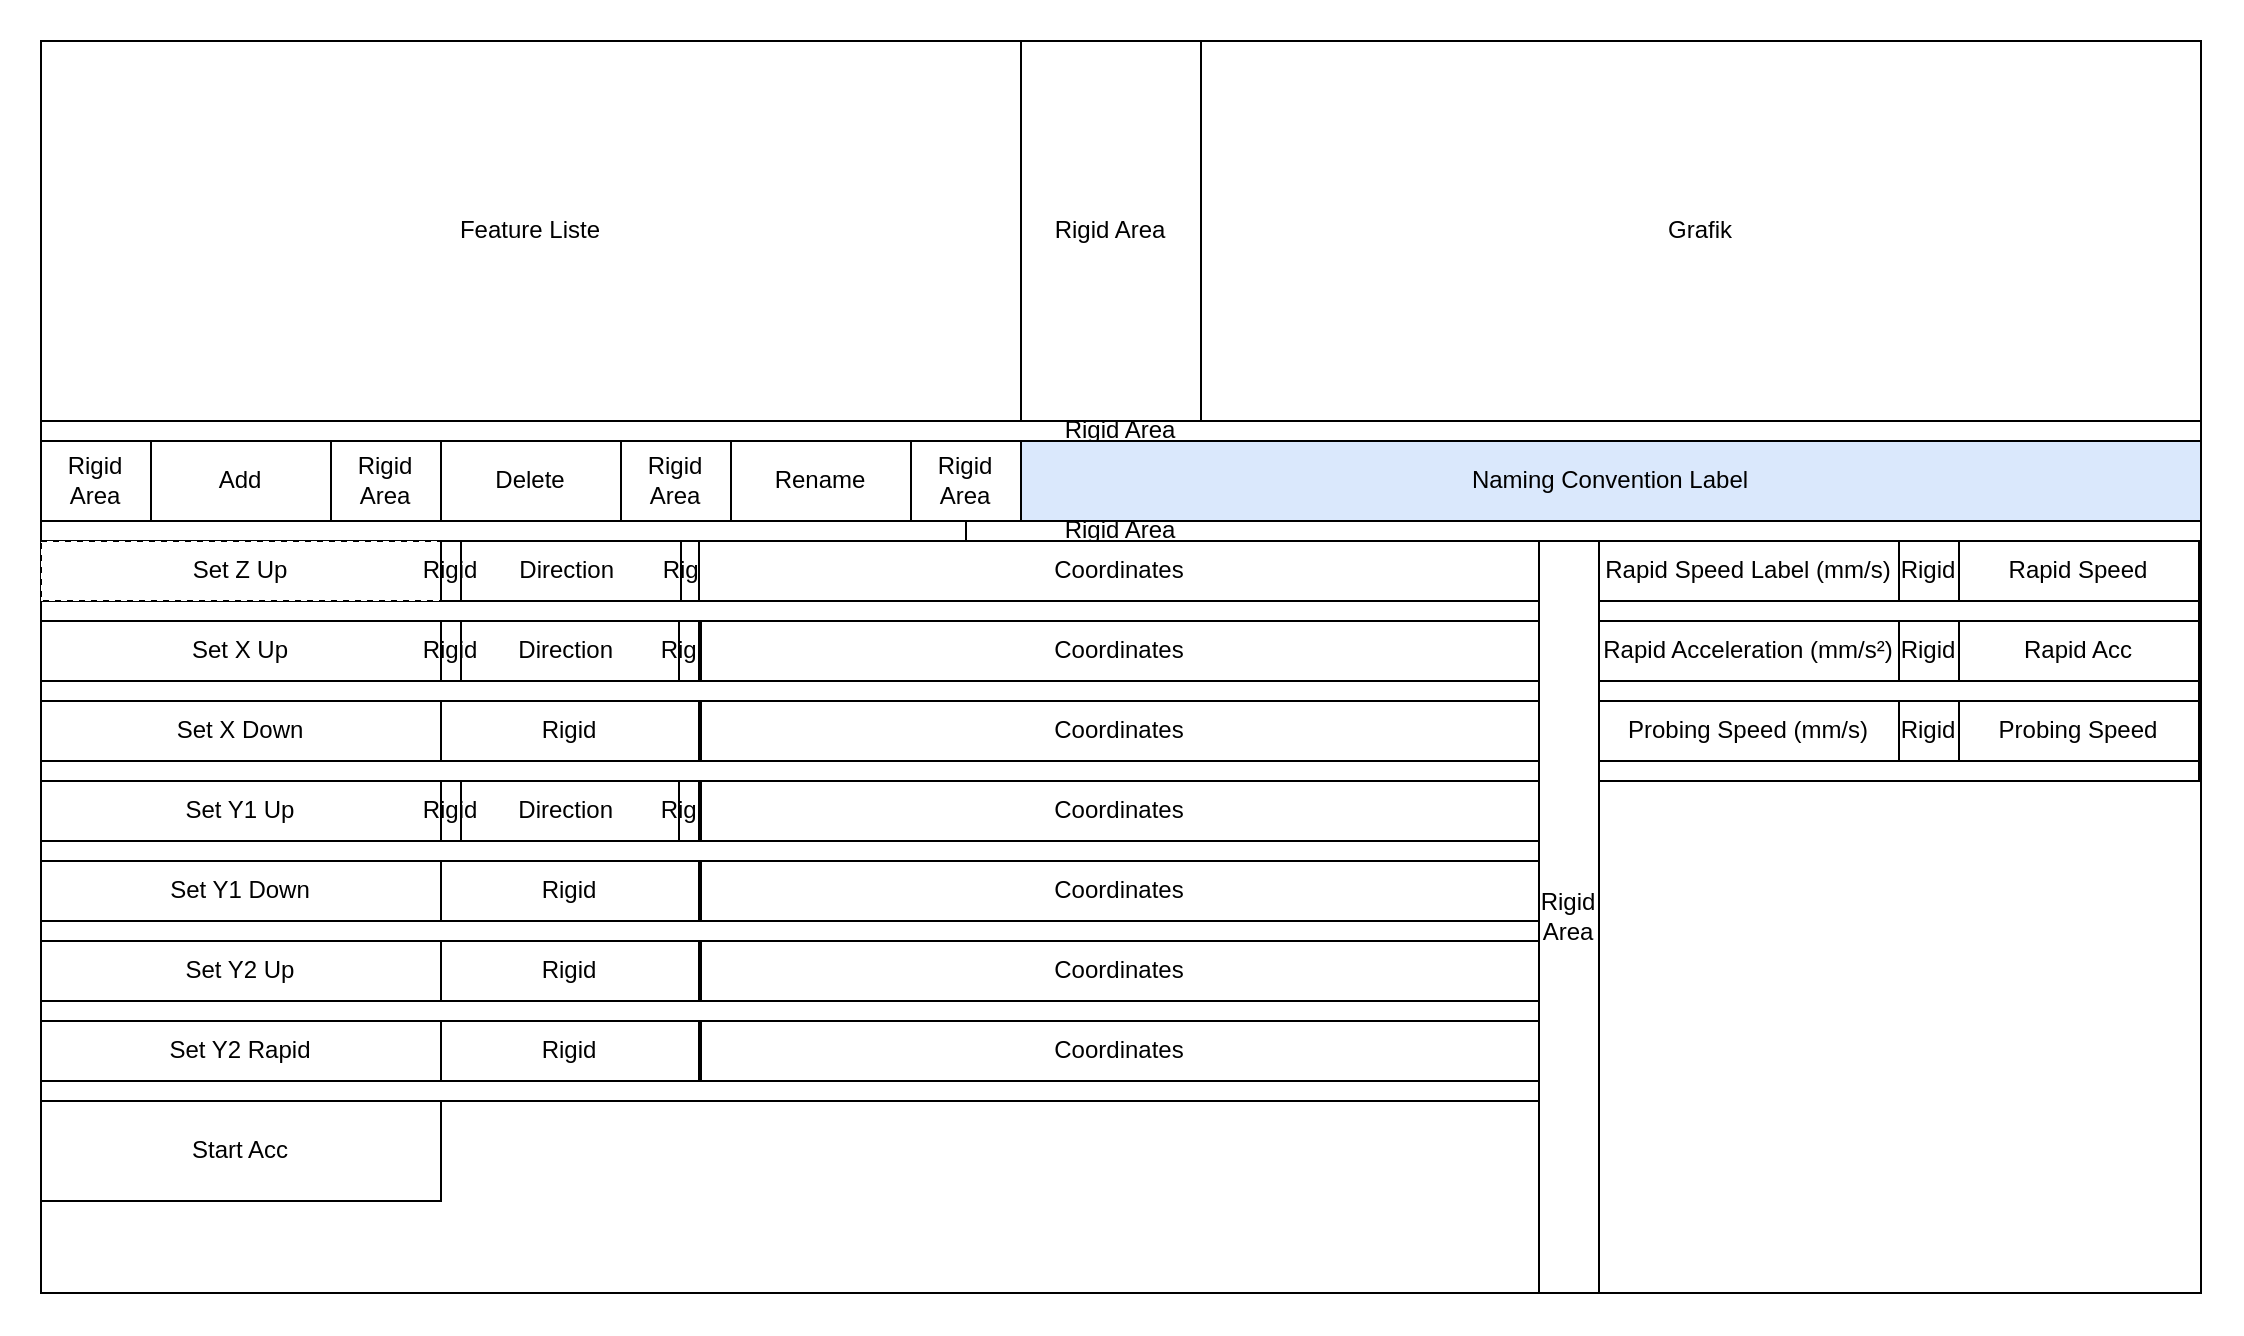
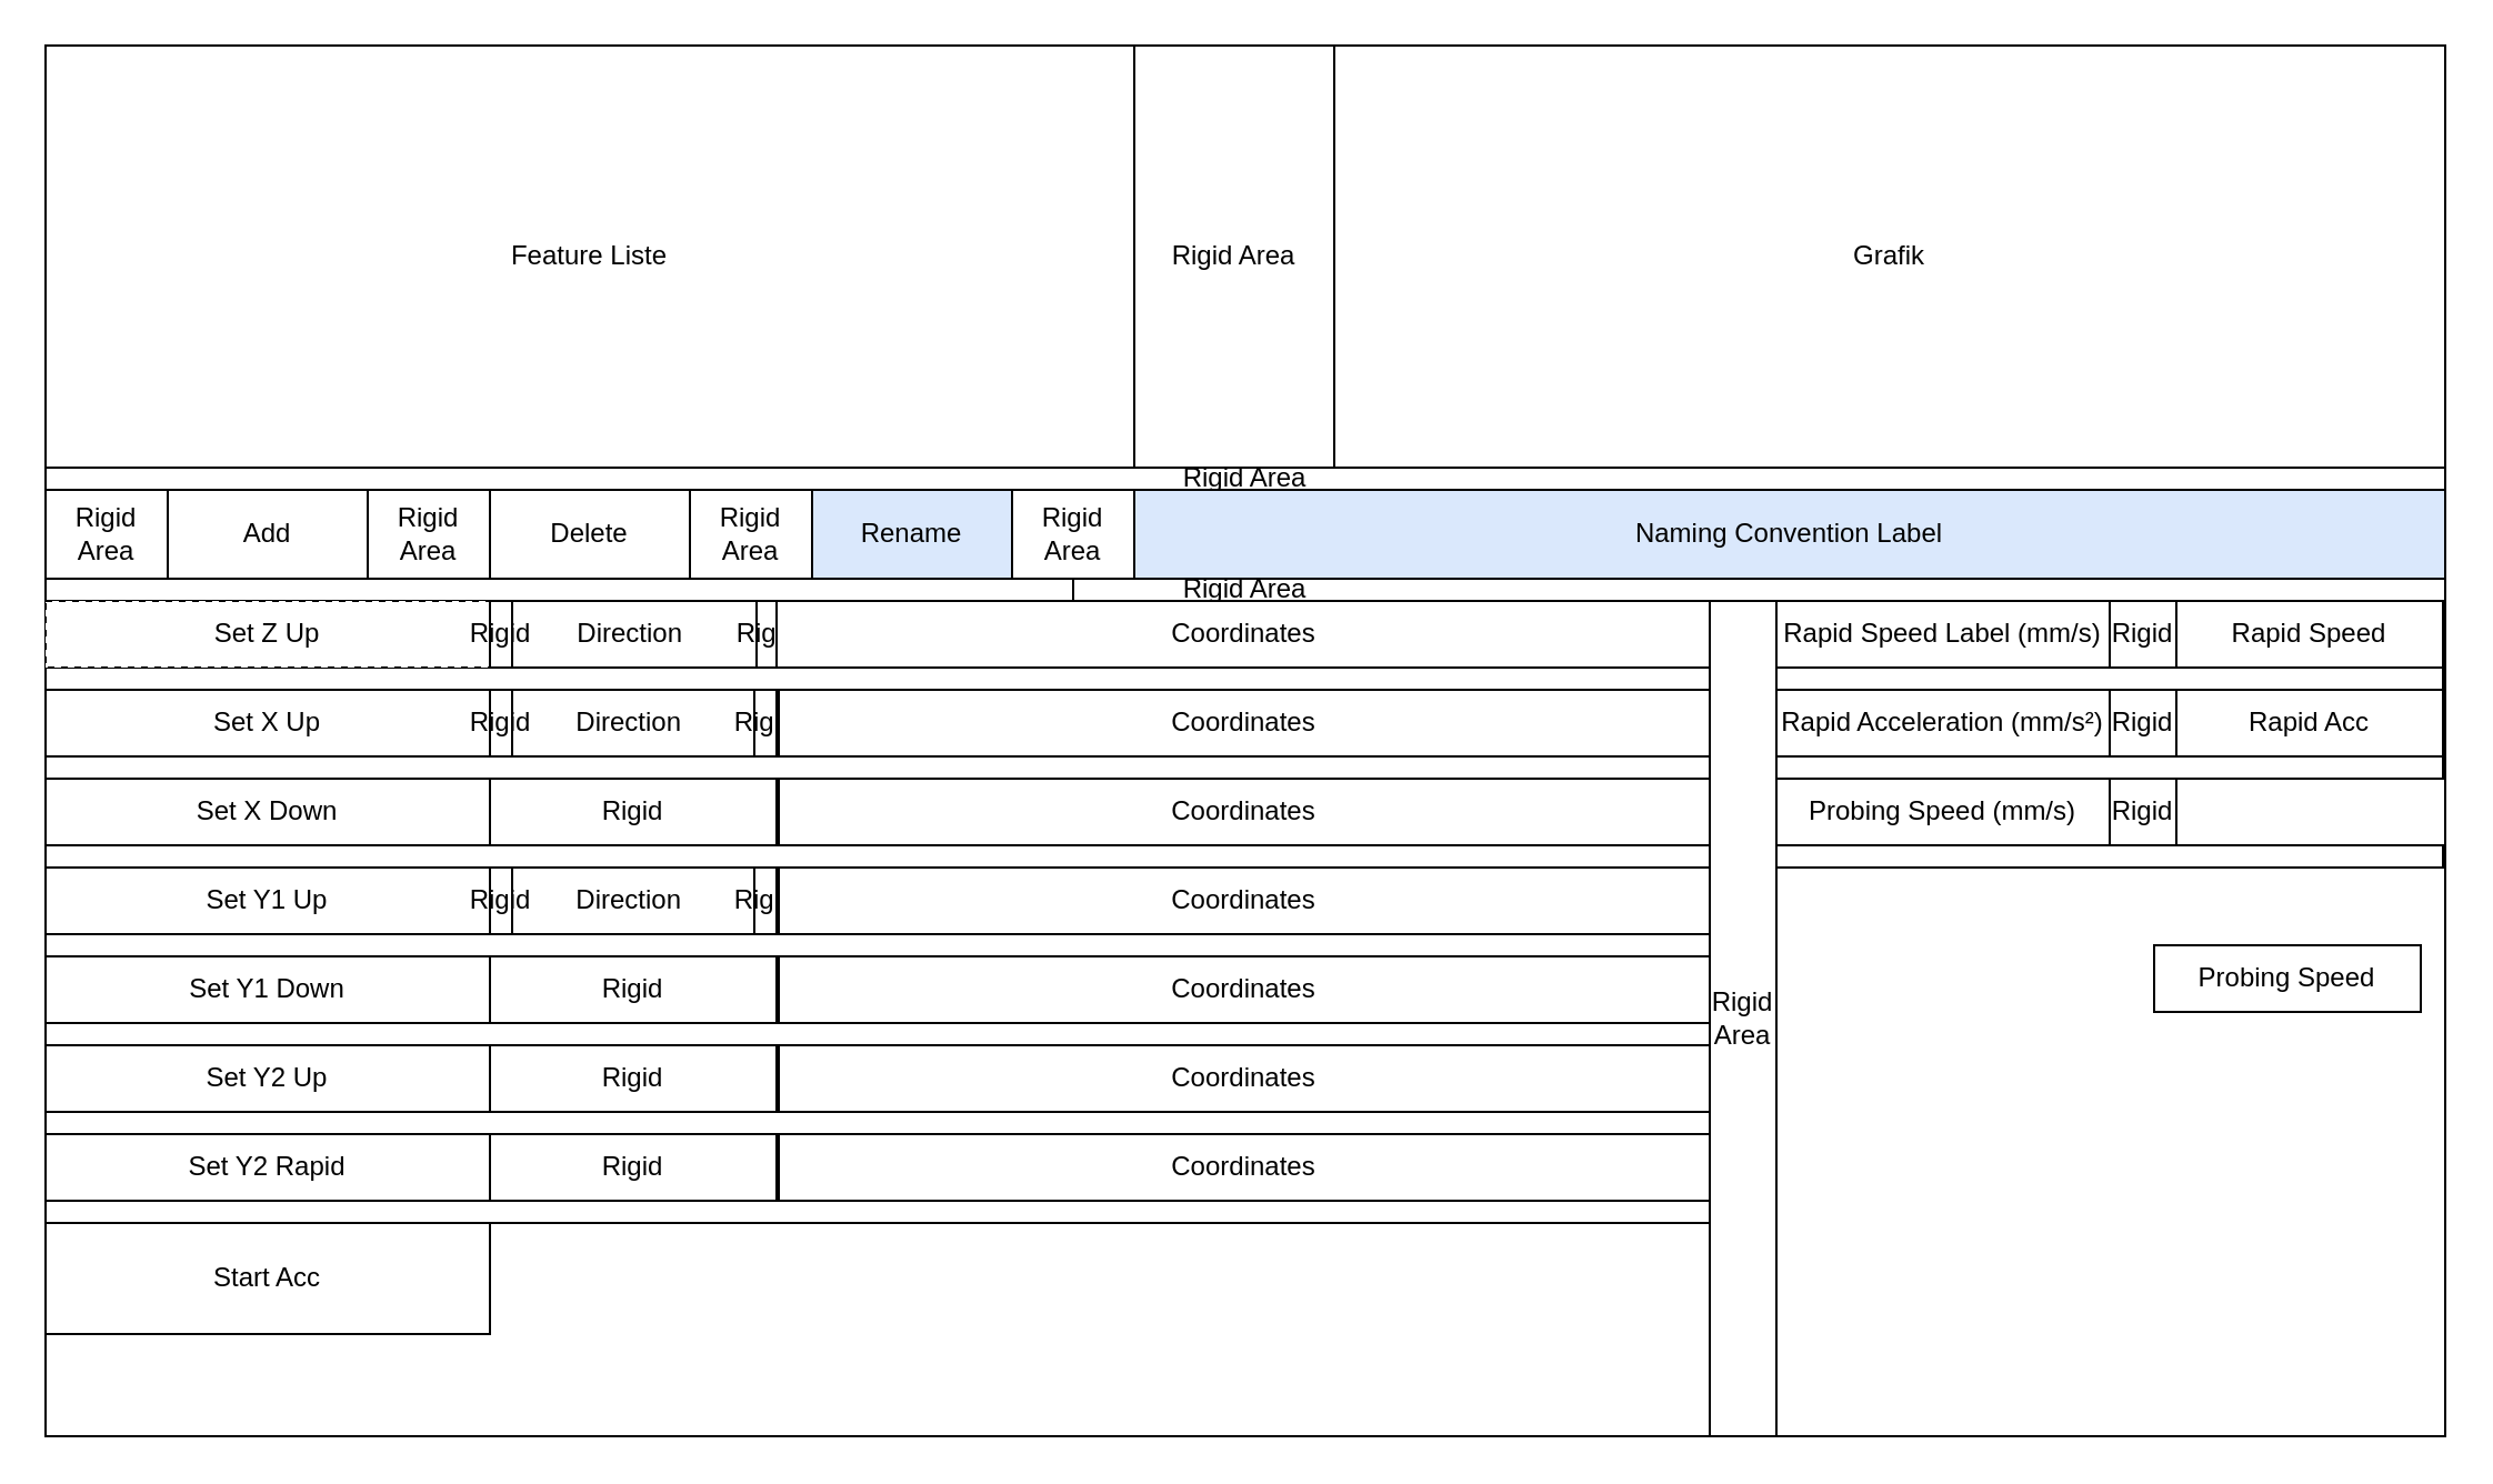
- <mxCell id="14" value="Rename" style="rounded=0;whiteSpace=wrap;html=1;" vertex="1" parent="1"><mxGeometry x="365" y="220" width="90" height="40" as="geometry" /></mxCell>
+ <mxCell id="14" value="Rename" style="rounded=0;whiteSpace=wrap;html=1;fillColor=#dae8fc;" vertex="1" parent="1"><mxGeometry x="365" y="220" width="90" height="40" as="geometry" /></mxCell>
- <mxCell id="74" value="Probing Speed" style="rounded=0;whiteSpace=wrap;html=1;" vertex="1" parent="1"><mxGeometry x="979" y="350" width="120" height="30" as="geometry" /></mxCell>
+ <mxCell id="74" value="Probing Speed" style="rounded=0;whiteSpace=wrap;html=1;" vertex="1" parent="1"><mxGeometry x="969" y="425" width="120" height="30" as="geometry" /></mxCell>
